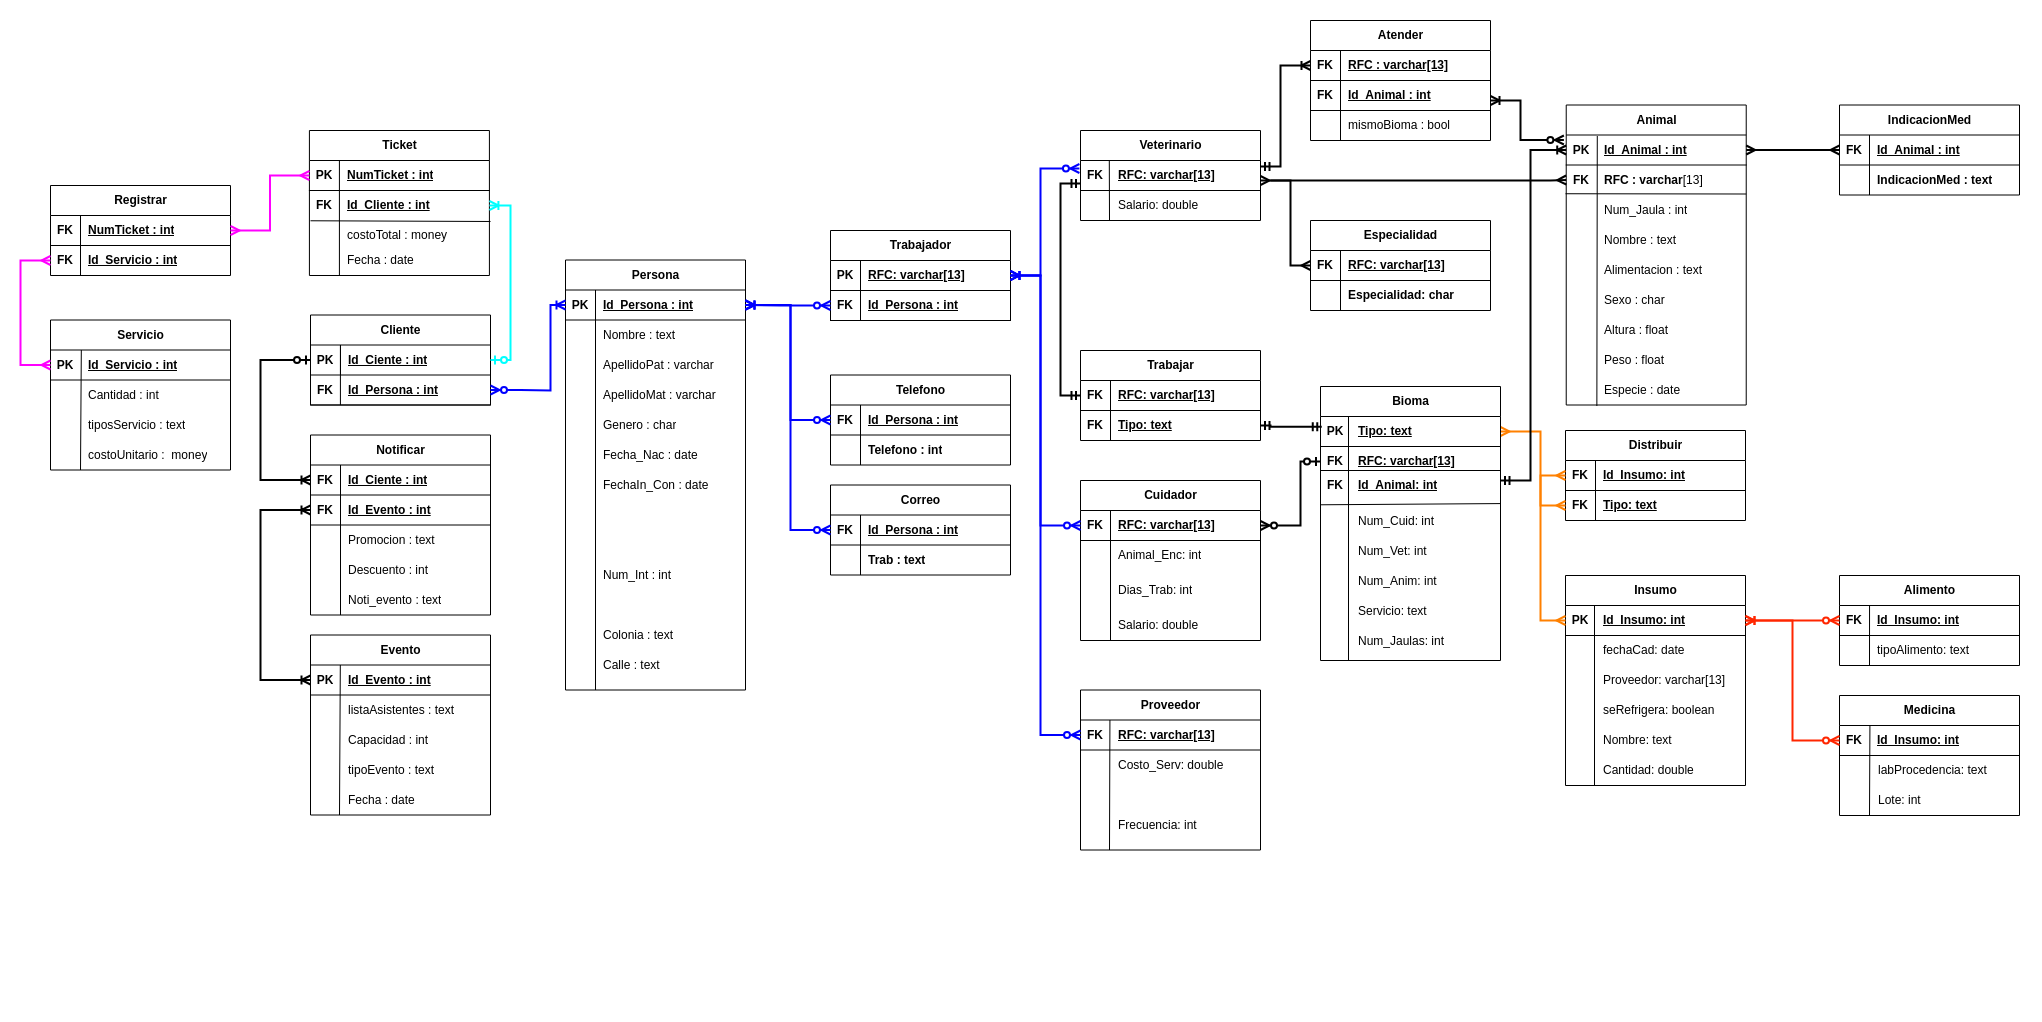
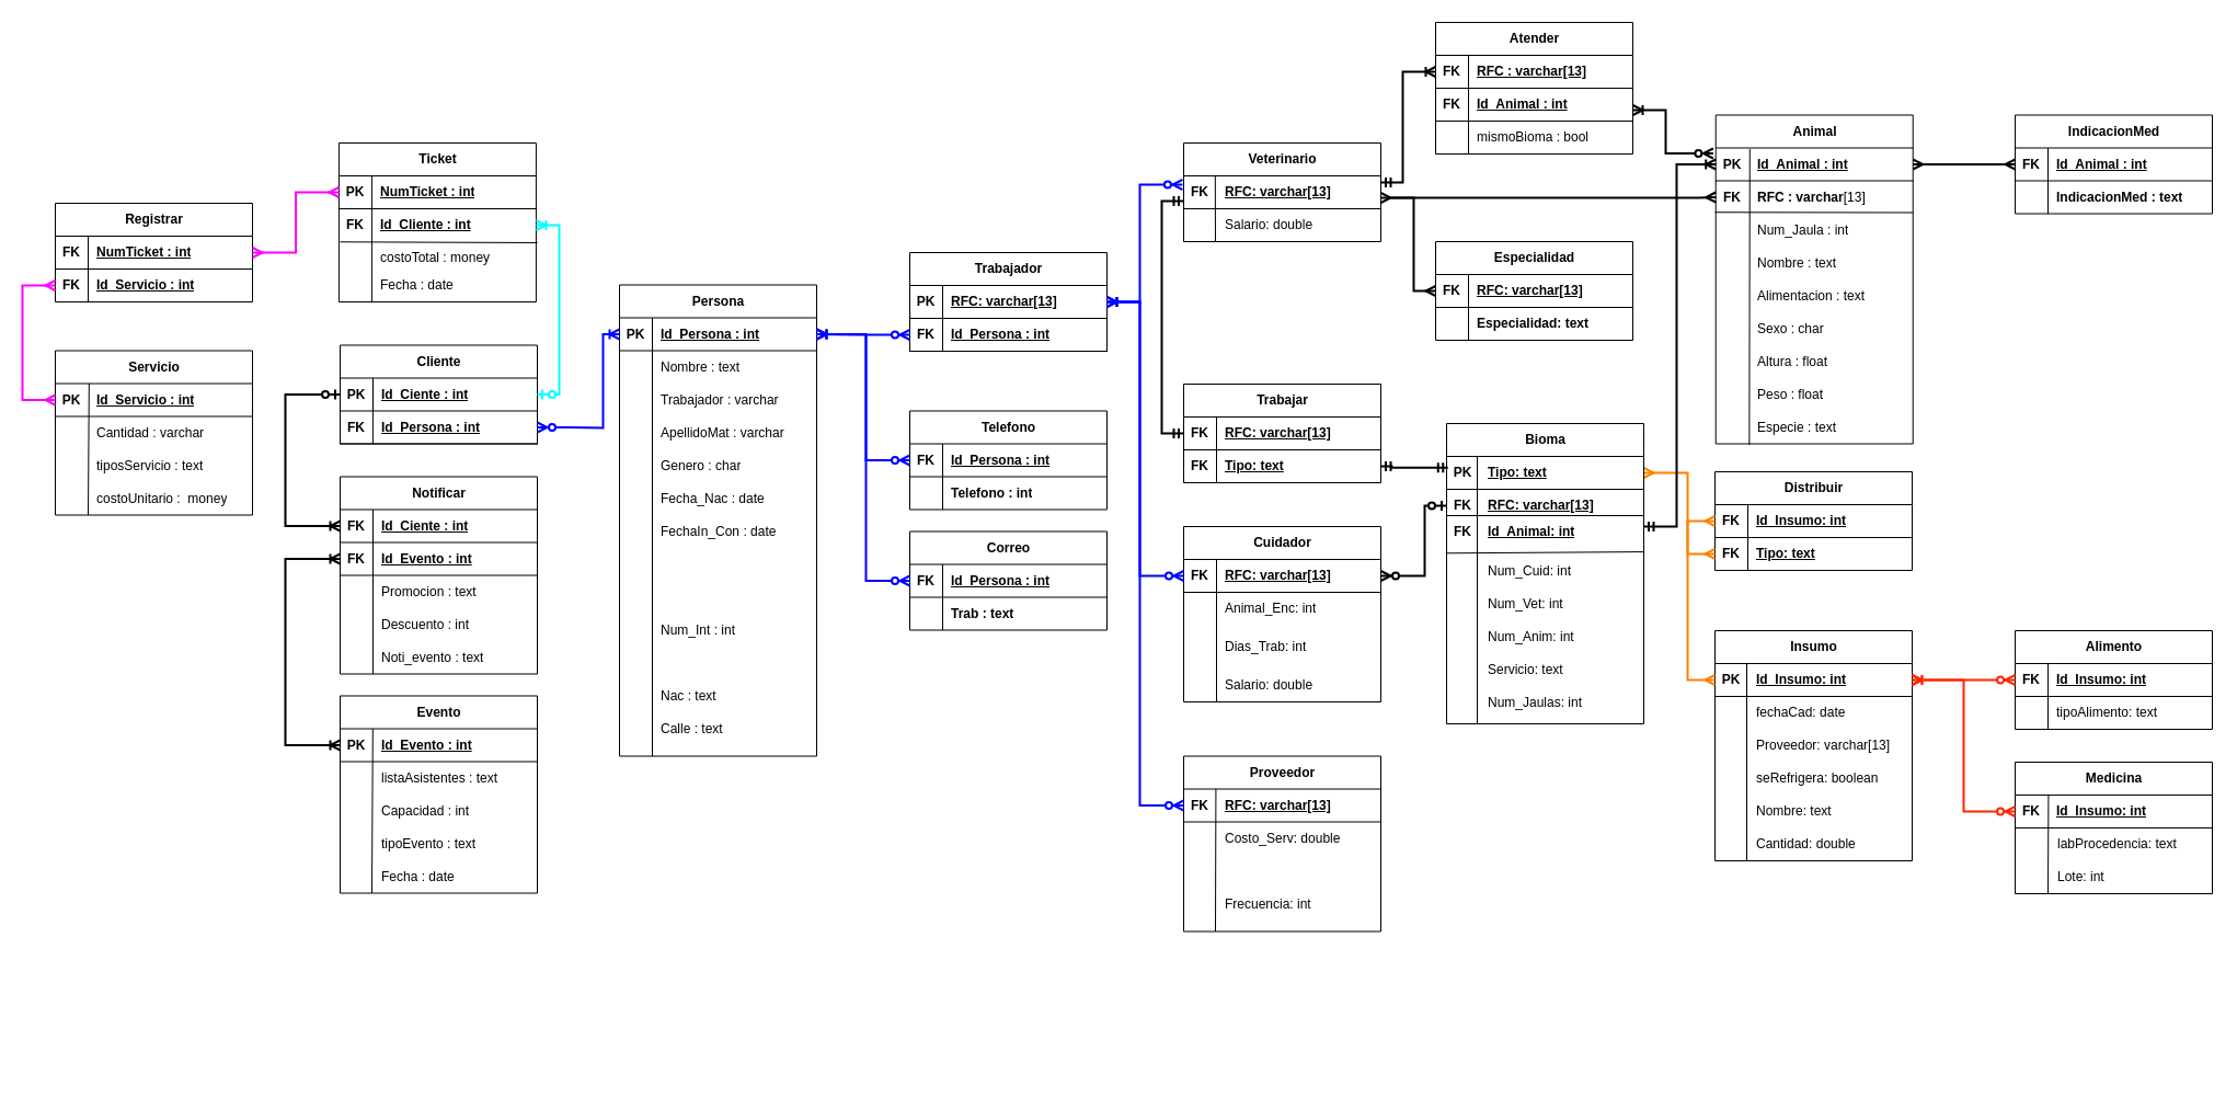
- <mxCell id="55" value="&lt;b&gt;Especialidad: char&lt;br&gt;&lt;/b&gt;" style="shape=partialRectangle;connectable=0;fillColor=none;top=0;left=0;bottom=0;right=0;align=left;spacingLeft=6;overflow=hidden;whiteSpace=wrap;html=1;" vertex="1" parent="53"><mxGeometry x="30" width="150" height="30" as="geometry"><mxRectangle width="150" height="30" as="alternateBounds" /></mxGeometry></mxCell>
+ <mxCell id="55" value="&lt;b&gt;Especialidad: text&lt;br&gt;&lt;/b&gt;" style="shape=partialRectangle;connectable=0;fillColor=none;top=0;left=0;bottom=0;right=0;align=left;spacingLeft=6;overflow=hidden;whiteSpace=wrap;html=1;" vertex="1" parent="53"><mxGeometry x="30" width="150" height="30" as="geometry"><mxRectangle width="150" height="30" as="alternateBounds" /></mxGeometry></mxCell>
- <mxCell id="11" value="ApellidoPat : varchar" style="shape=partialRectangle;connectable=0;fillColor=none;top=0;left=0;bottom=0;right=0;align=left;spacingLeft=6;overflow=hidden;whiteSpace=wrap;html=1;" vertex="1" parent="9"><mxGeometry x="30" width="150" height="30" as="geometry"><mxRectangle width="150" height="30" as="alternateBounds" /></mxGeometry></mxCell>
+ <mxCell id="11" value="Trabajador : varchar" style="shape=partialRectangle;connectable=0;fillColor=none;top=0;left=0;bottom=0;right=0;align=left;spacingLeft=6;overflow=hidden;whiteSpace=wrap;html=1;" vertex="1" parent="9"><mxGeometry x="30" width="150" height="30" as="geometry"><mxRectangle width="150" height="30" as="alternateBounds" /></mxGeometry></mxCell>
- <mxCell id="247" value="Especie : date" style="shape=partialRectangle;connectable=0;fillColor=none;top=0;left=0;bottom=0;right=0;align=left;spacingLeft=6;overflow=hidden;whiteSpace=wrap;html=1;" vertex="1" parent="1"><mxGeometry x="1595.72" y="374.5" width="150" height="30" as="geometry"><mxRectangle width="150" height="30" as="alternateBounds" /></mxGeometry></mxCell>
+ <mxCell id="247" value="Especie : text" style="shape=partialRectangle;connectable=0;fillColor=none;top=0;left=0;bottom=0;right=0;align=left;spacingLeft=6;overflow=hidden;whiteSpace=wrap;html=1;" vertex="1" parent="1"><mxGeometry x="1595.72" y="374.5" width="150" height="30" as="geometry"><mxRectangle width="150" height="30" as="alternateBounds" /></mxGeometry></mxCell>
- <mxCell id="137" value="Cantidad : int" style="shape=partialRectangle;connectable=0;fillColor=none;top=0;left=0;bottom=0;right=0;align=left;spacingLeft=6;overflow=hidden;whiteSpace=wrap;html=1;" vertex="1" parent="135"><mxGeometry x="30" width="150" height="30" as="geometry"><mxRectangle width="150" height="30" as="alternateBounds" /></mxGeometry></mxCell>
+ <mxCell id="137" value="Cantidad : varchar" style="shape=partialRectangle;connectable=0;fillColor=none;top=0;left=0;bottom=0;right=0;align=left;spacingLeft=6;overflow=hidden;whiteSpace=wrap;html=1;" vertex="1" parent="135"><mxGeometry x="30" width="150" height="30" as="geometry"><mxRectangle width="150" height="30" as="alternateBounds" /></mxGeometry></mxCell>
- <mxCell id="26" value="Colonia : text" style="shape=partialRectangle;connectable=0;fillColor=none;top=0;left=0;bottom=0;right=0;align=left;spacingLeft=6;overflow=hidden;whiteSpace=wrap;html=1;" vertex="1" parent="1"><mxGeometry x="595" y="619.5" width="150" height="30" as="geometry"><mxRectangle width="150" height="30" as="alternateBounds" /></mxGeometry></mxCell>
+ <mxCell id="26" value="Nac : text" style="shape=partialRectangle;connectable=0;fillColor=none;top=0;left=0;bottom=0;right=0;align=left;spacingLeft=6;overflow=hidden;whiteSpace=wrap;html=1;" vertex="1" parent="1"><mxGeometry x="595" y="619.5" width="150" height="30" as="geometry"><mxRectangle width="150" height="30" as="alternateBounds" /></mxGeometry></mxCell>
